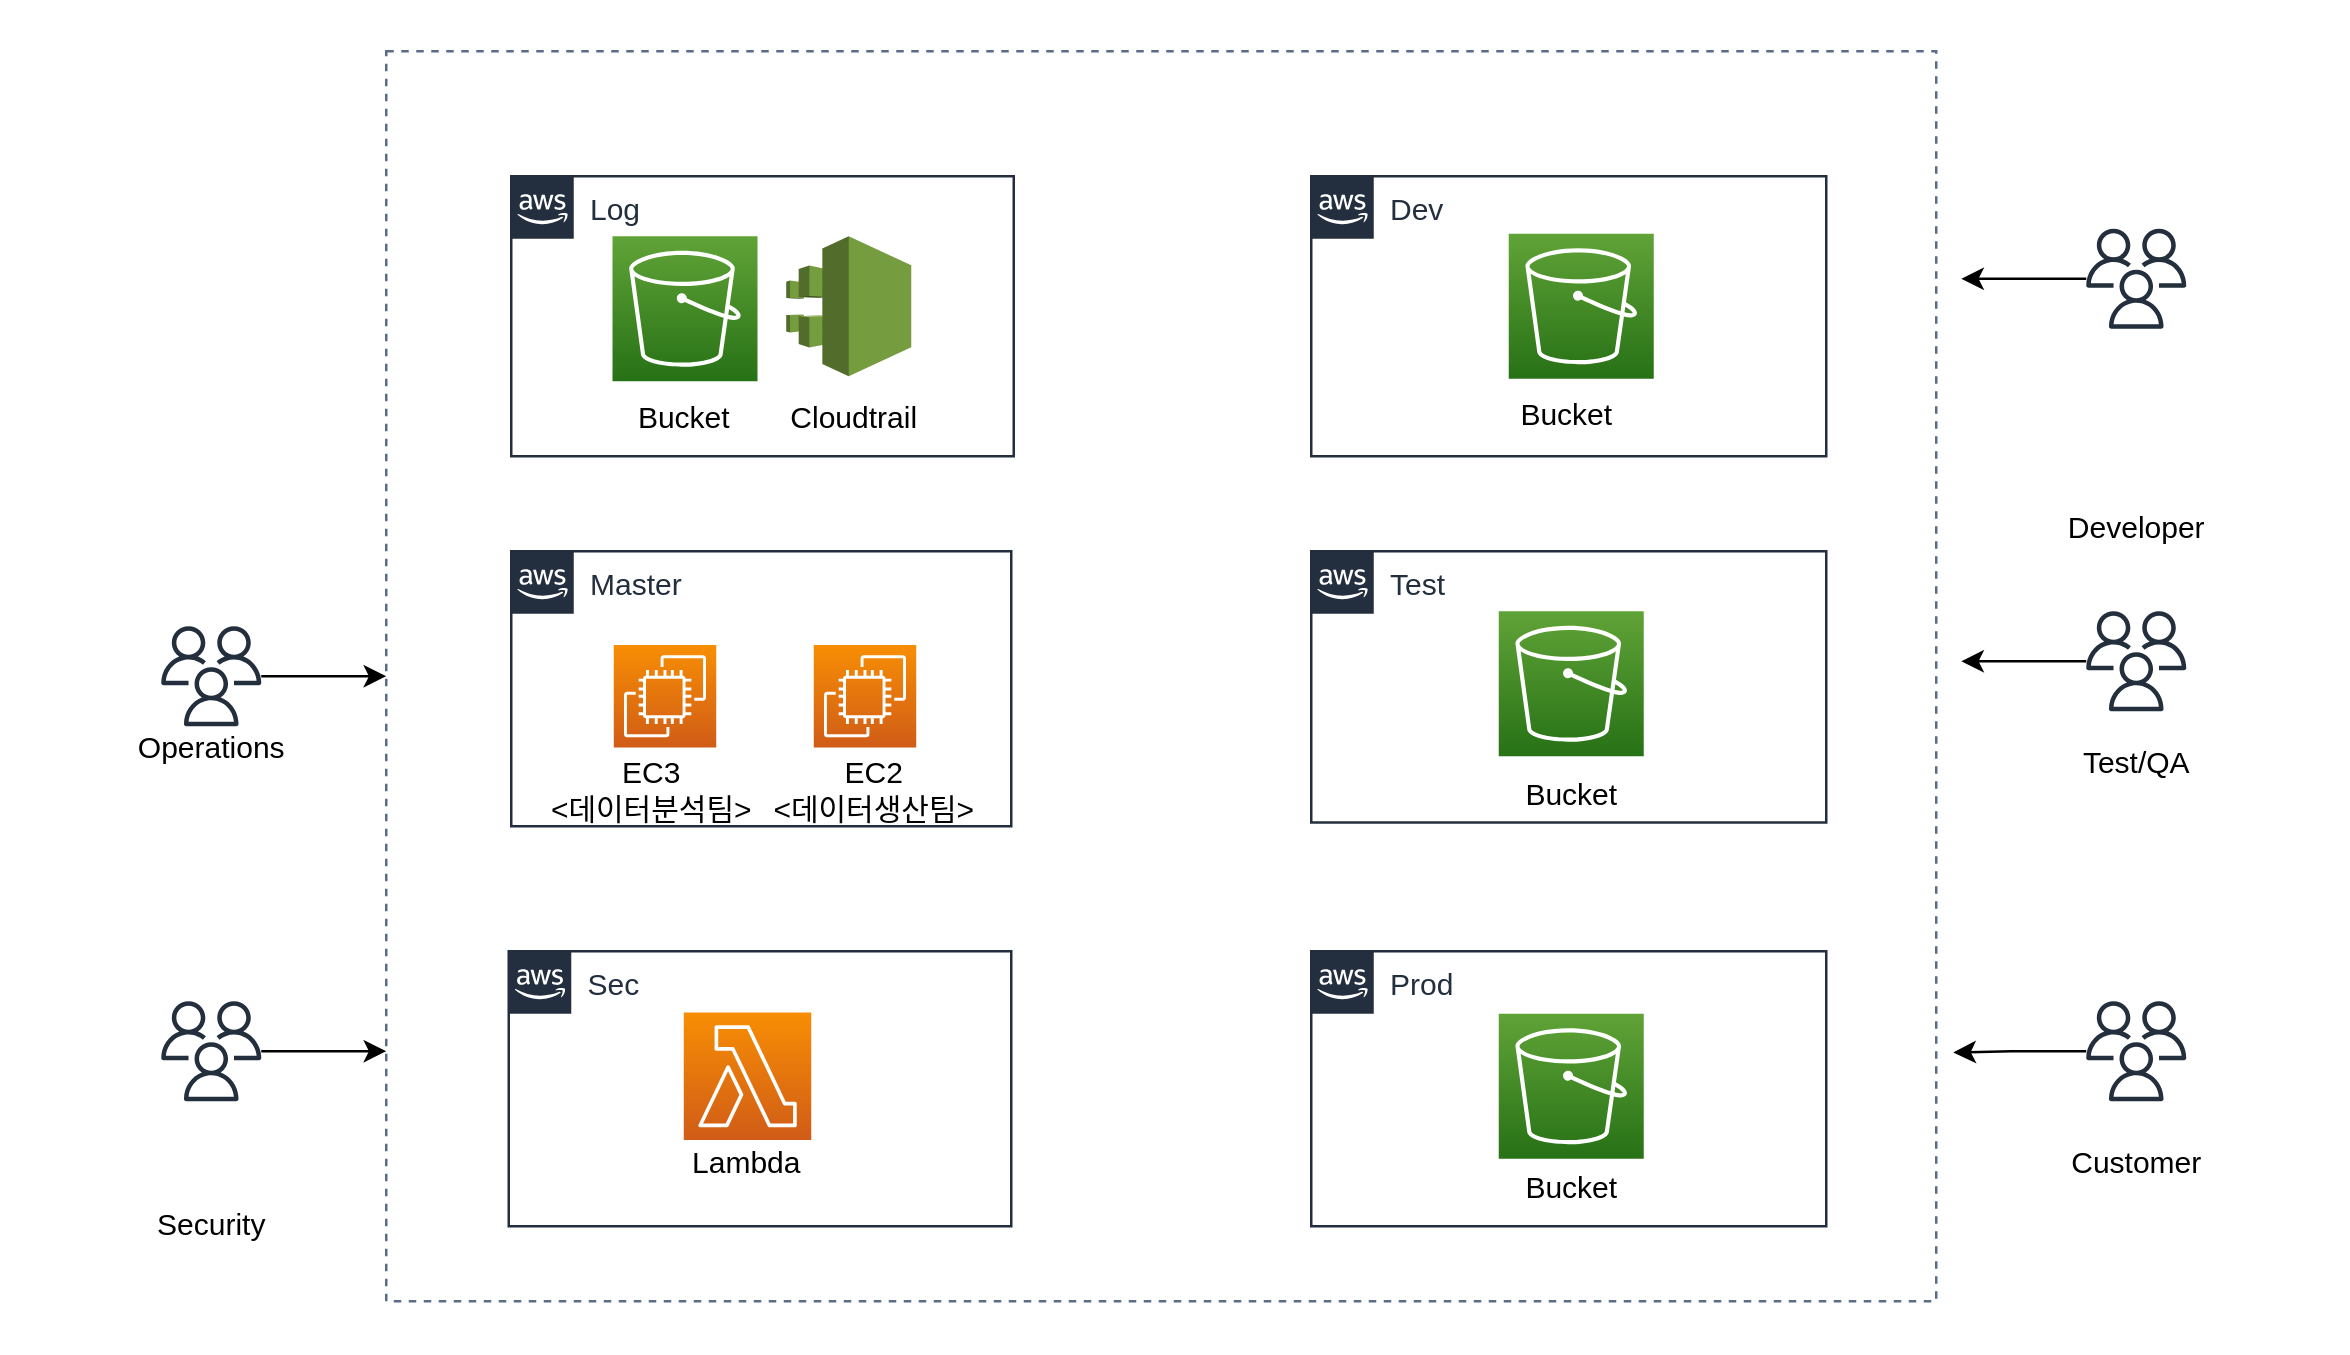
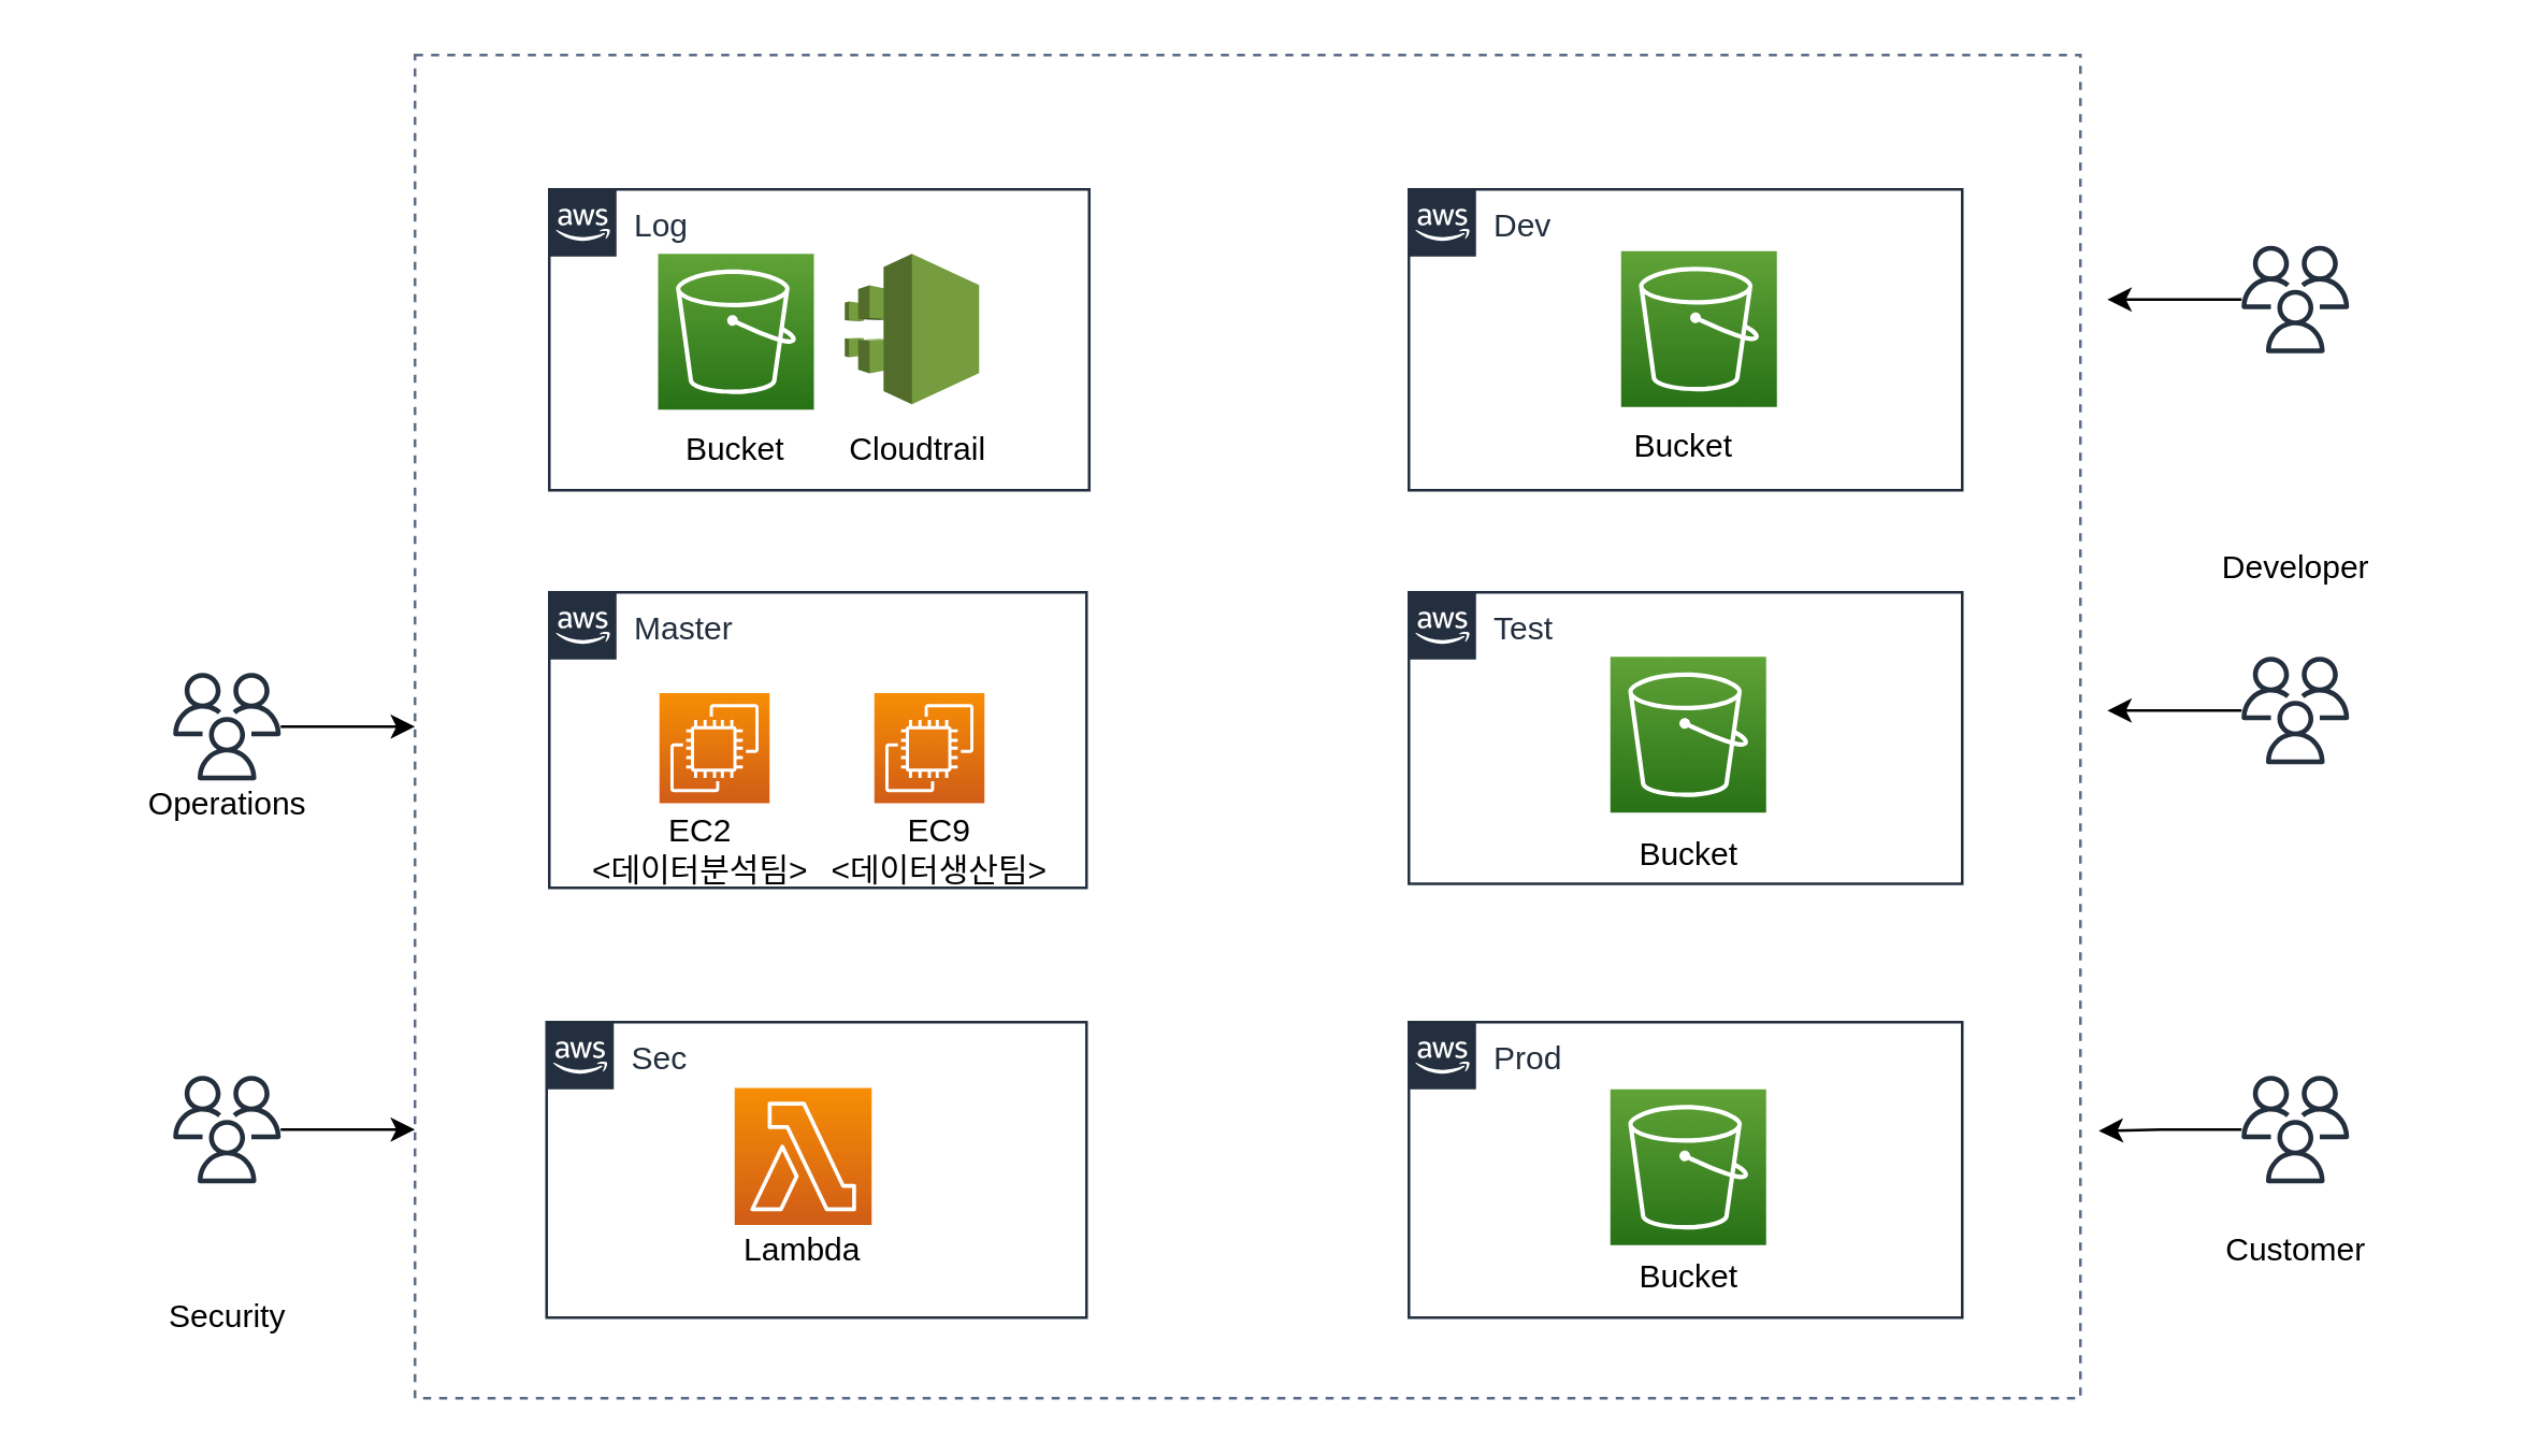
- <mxCell id="32" value="Test/QA" style="text;html=1;strokeColor=none;fillColor=none;align=center;verticalAlign=middle;whiteSpace=wrap;rounded=0;" vertex="1" parent="1"><mxGeometry x="790.5" y="290" width="127" height="30" as="geometry" /></mxCell>
- <mxCell id="16" value="EC3&lt;br&gt;&amp;lt;데이터분석팀&amp;gt;" style="text;html=1;strokeColor=none;fillColor=none;align=center;verticalAlign=middle;whiteSpace=wrap;rounded=0;" vertex="1" parent="13"><mxGeometry x="2" y="86" width="109" height="20" as="geometry" /></mxCell>
+ <mxCell id="16" value="EC2&lt;br&gt;&amp;lt;데이터분석팀&amp;gt;" style="text;html=1;strokeColor=none;fillColor=none;align=center;verticalAlign=middle;whiteSpace=wrap;rounded=0;" vertex="1" parent="13"><mxGeometry x="2" y="86" width="109" height="20" as="geometry" /></mxCell>
- <mxCell id="17" value="EC2&lt;br&gt;&amp;lt;데이터생산팀&amp;gt;" style="text;html=1;strokeColor=none;fillColor=none;align=center;verticalAlign=middle;whiteSpace=wrap;rounded=0;" vertex="1" parent="13"><mxGeometry x="91" y="86" width="109" height="20" as="geometry" /></mxCell>
+ <mxCell id="17" value="EC9&lt;br&gt;&amp;lt;데이터생산팀&amp;gt;" style="text;html=1;strokeColor=none;fillColor=none;align=center;verticalAlign=middle;whiteSpace=wrap;rounded=0;" vertex="1" parent="13"><mxGeometry x="91" y="86" width="109" height="20" as="geometry" /></mxCell>
